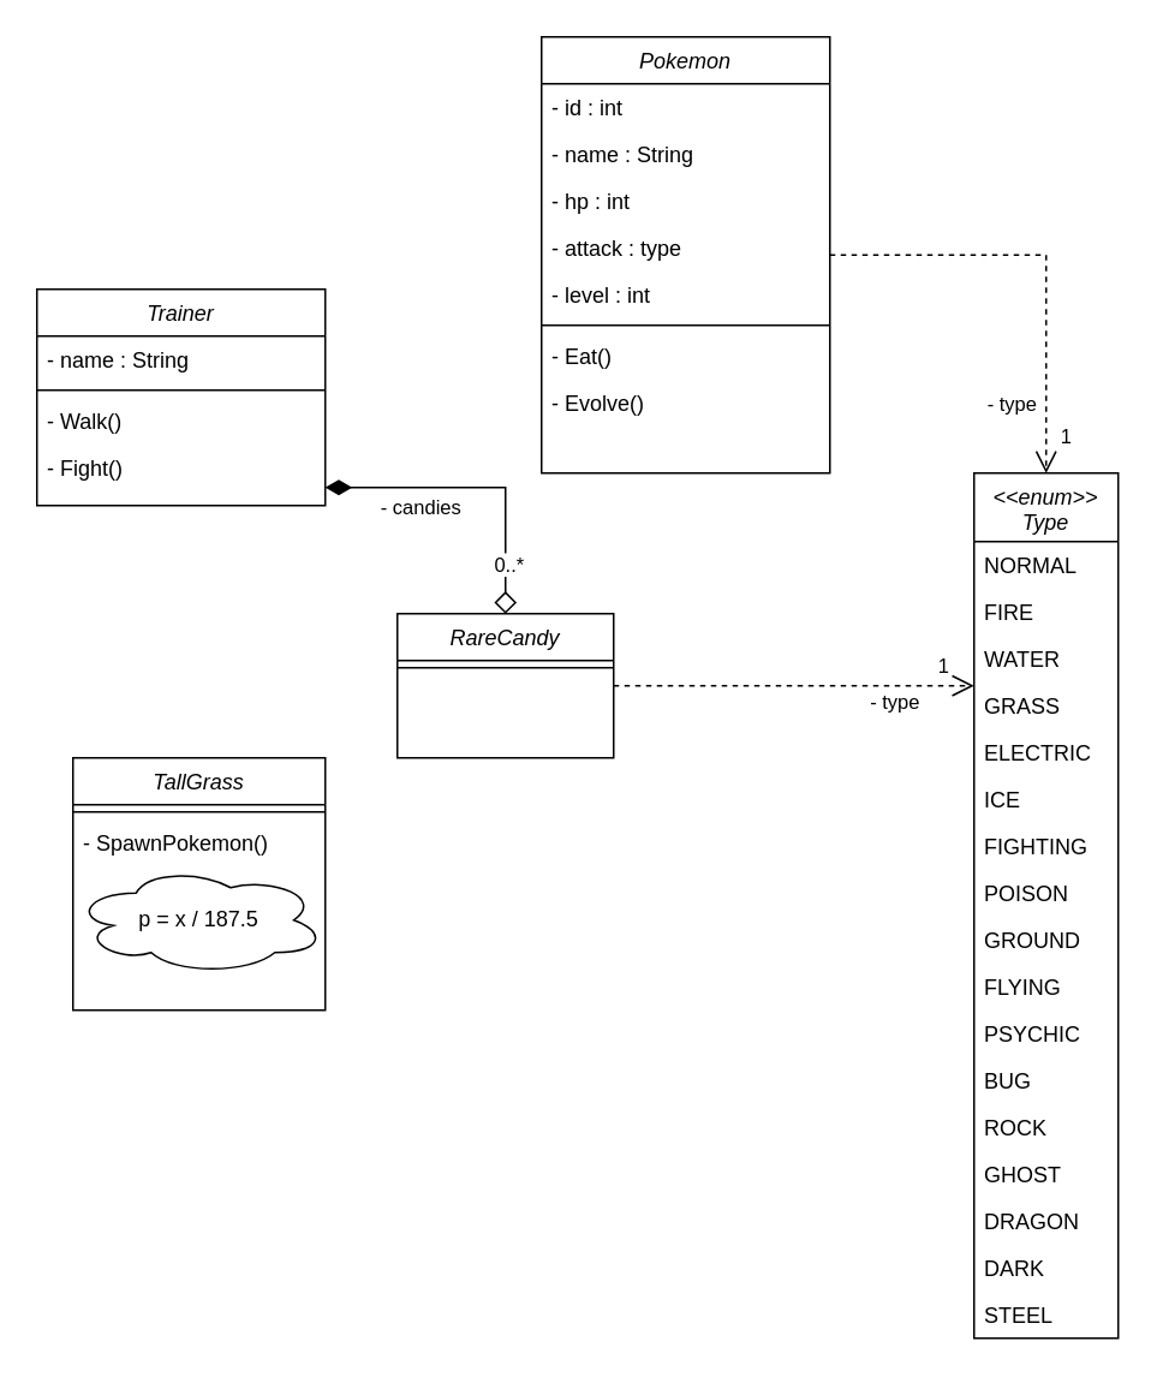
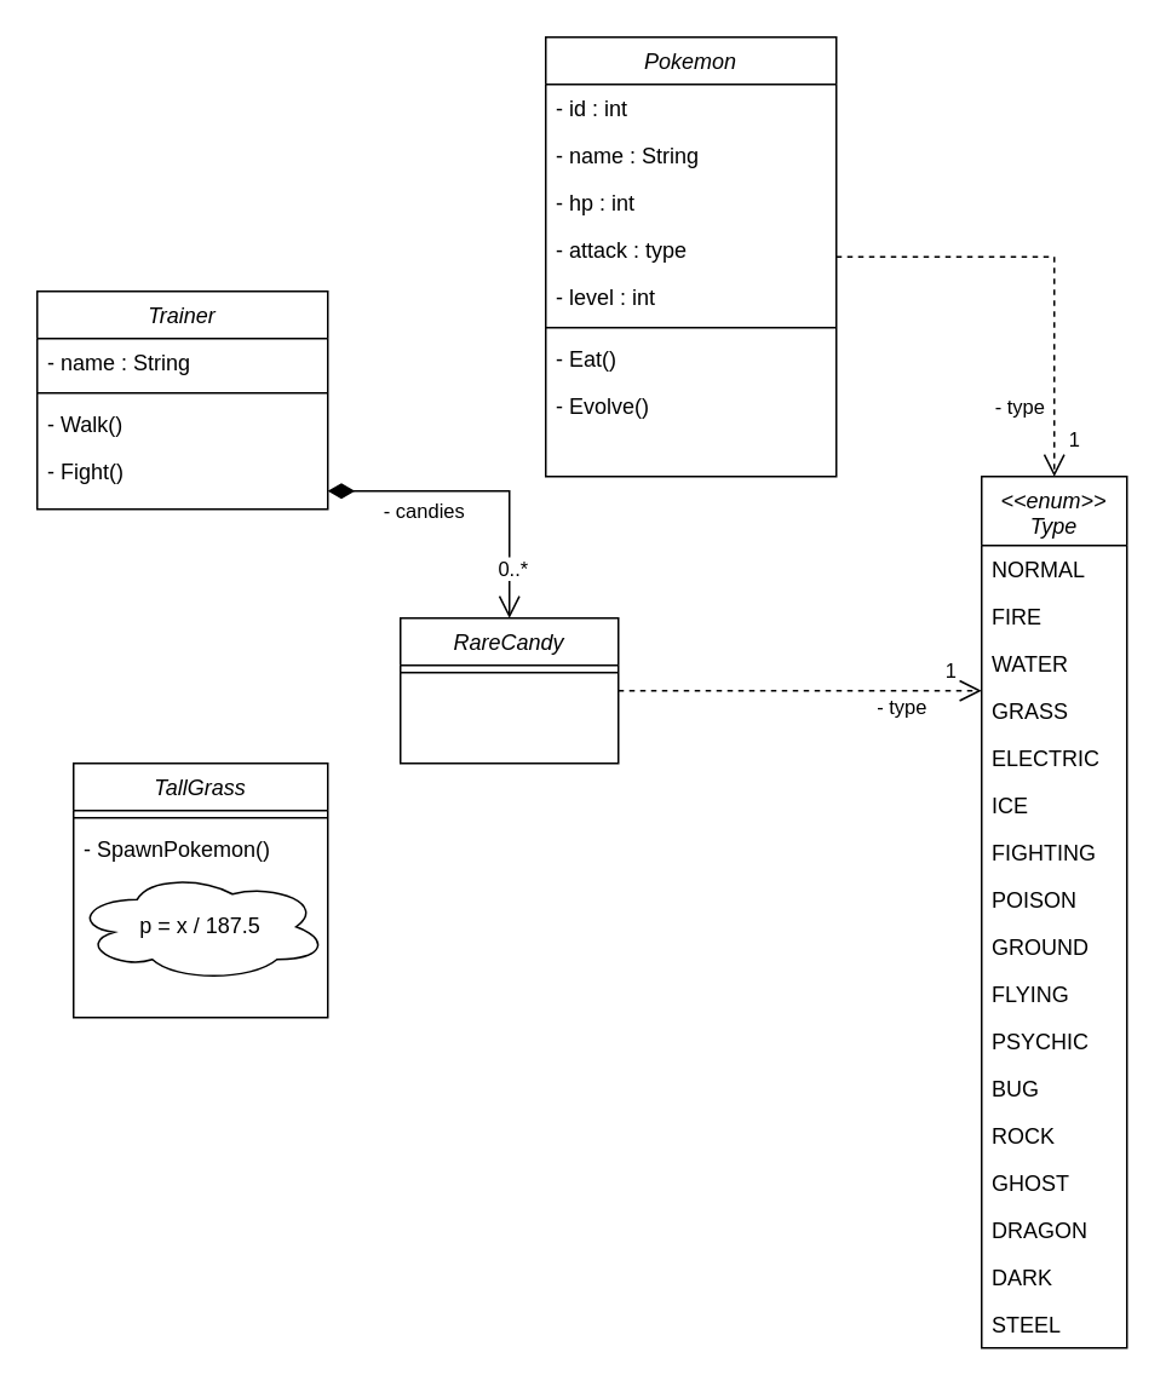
- <mxCell id="28" style="edgeStyle=orthogonalEdgeStyle;rounded=0;orthogonalLoop=1;jettySize=auto;html=1;startArrow=diamondThin;startFill=1;endArrow=diamond;endFill=0;endSize=10;startSize=12;" parent="1" source="6" target="26" edge="1"><mxGeometry relative="1" as="geometry"><Array as="points"><mxPoint x="280" y="270" /></Array></mxGeometry></mxCell>
+ <mxCell id="28" style="edgeStyle=orthogonalEdgeStyle;rounded=0;orthogonalLoop=1;jettySize=auto;html=1;startArrow=diamondThin;startFill=1;endArrow=open;endFill=0;endSize=10;startSize=12;" parent="1" source="6" target="26" edge="1"><mxGeometry relative="1" as="geometry"><Array as="points"><mxPoint x="280" y="270" /></Array></mxGeometry></mxCell>
